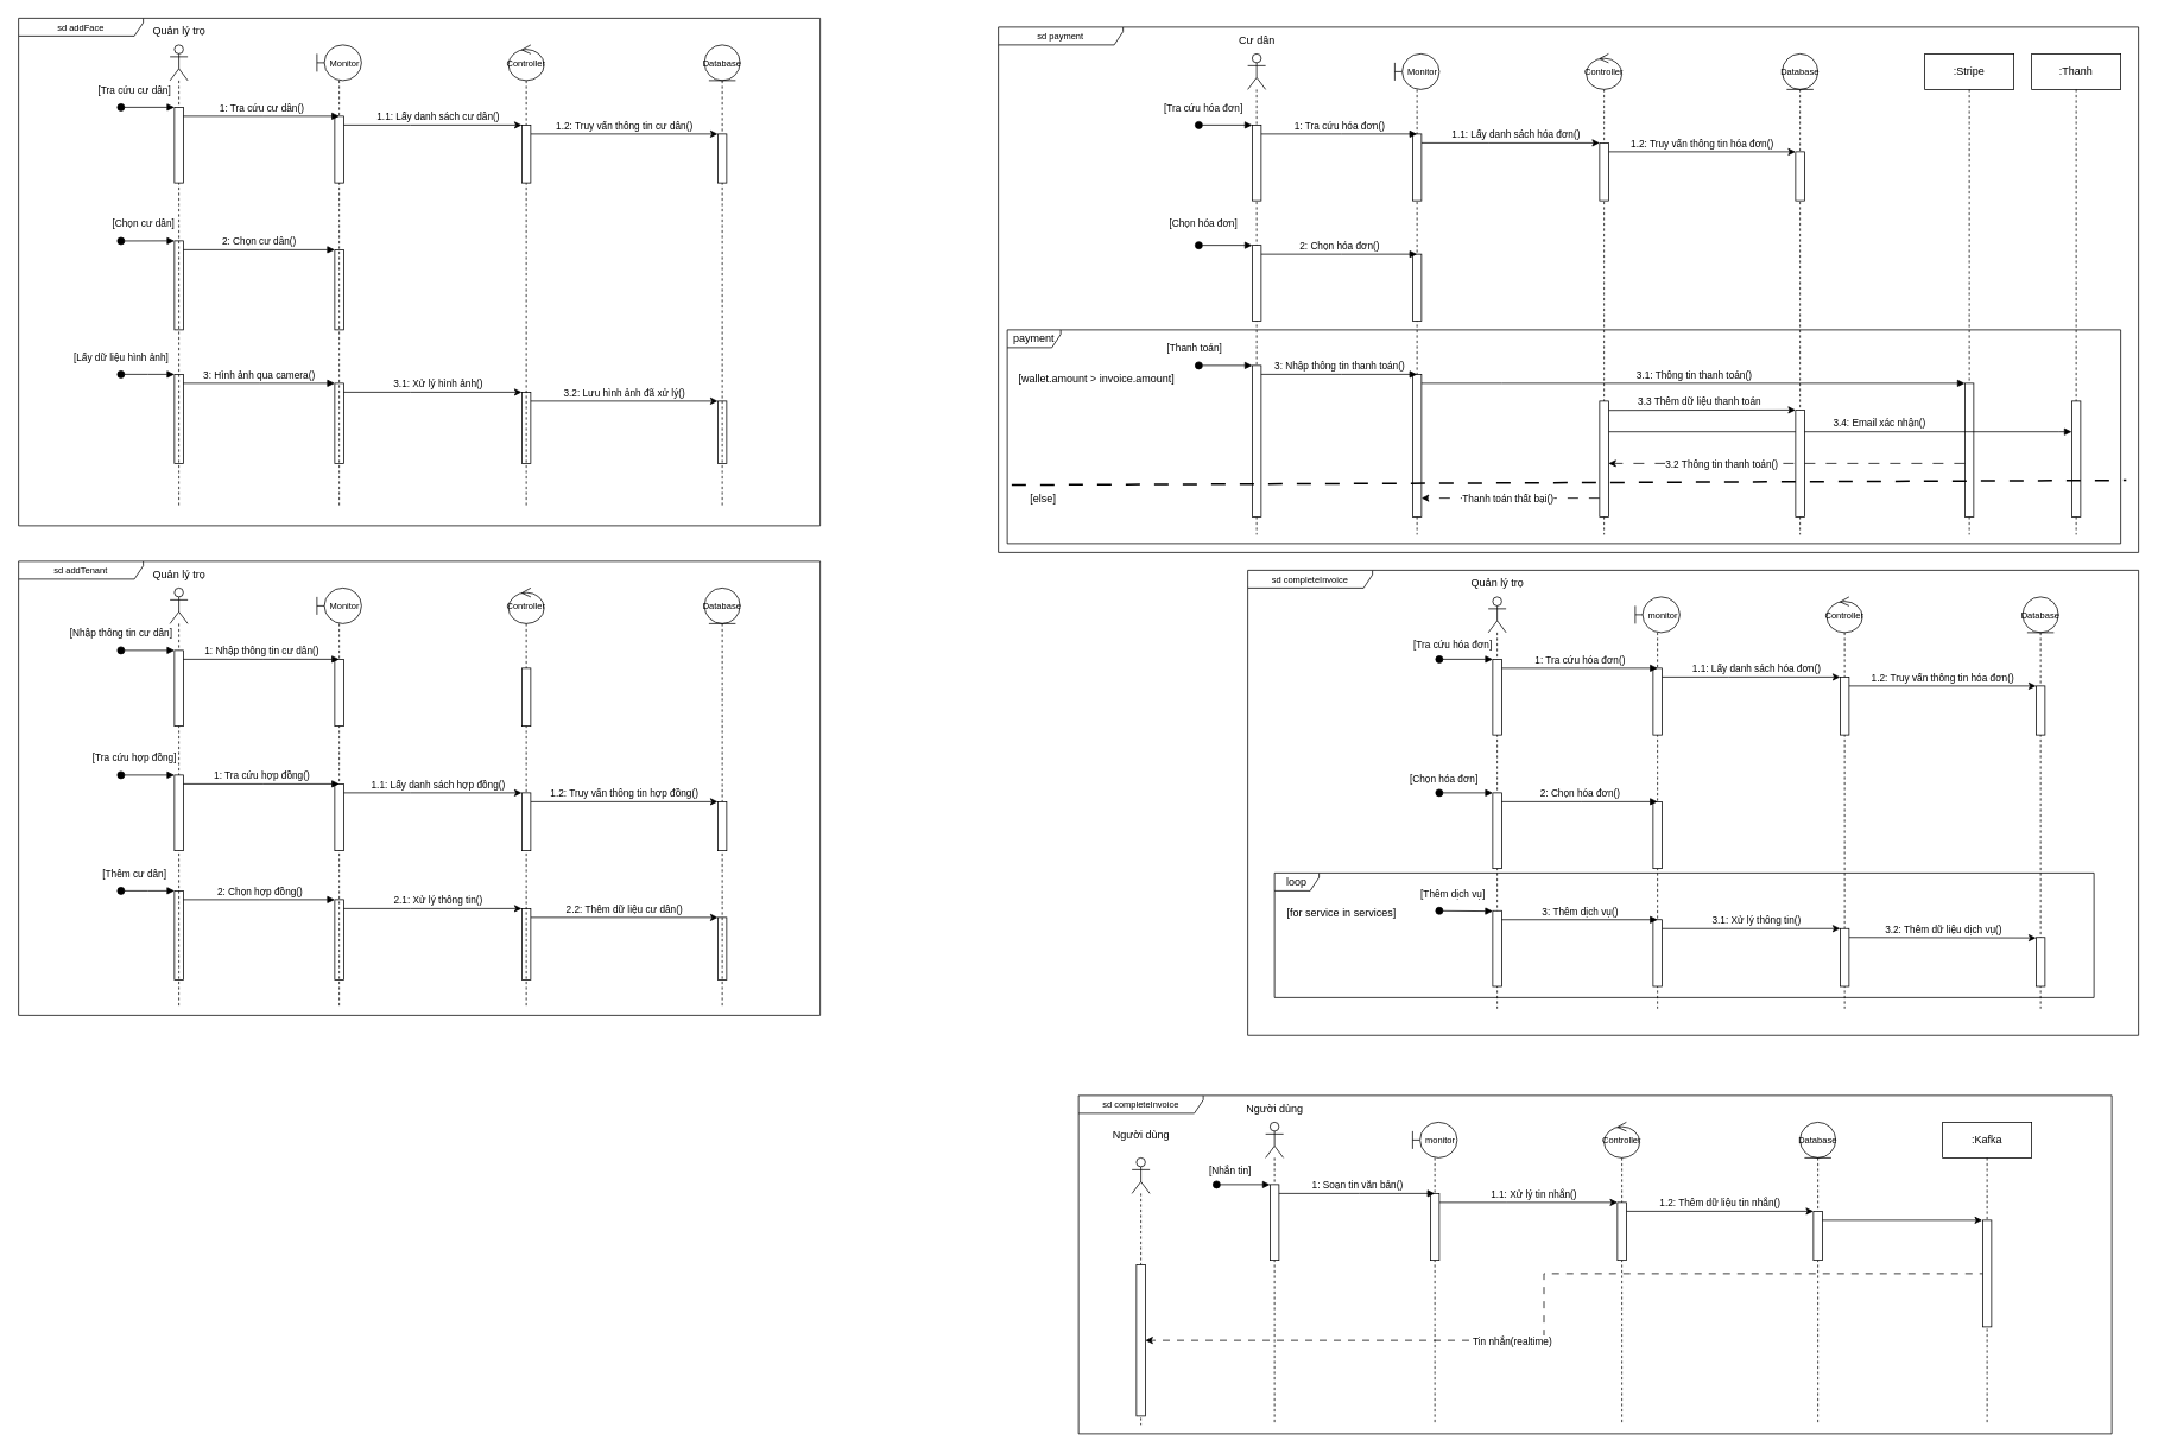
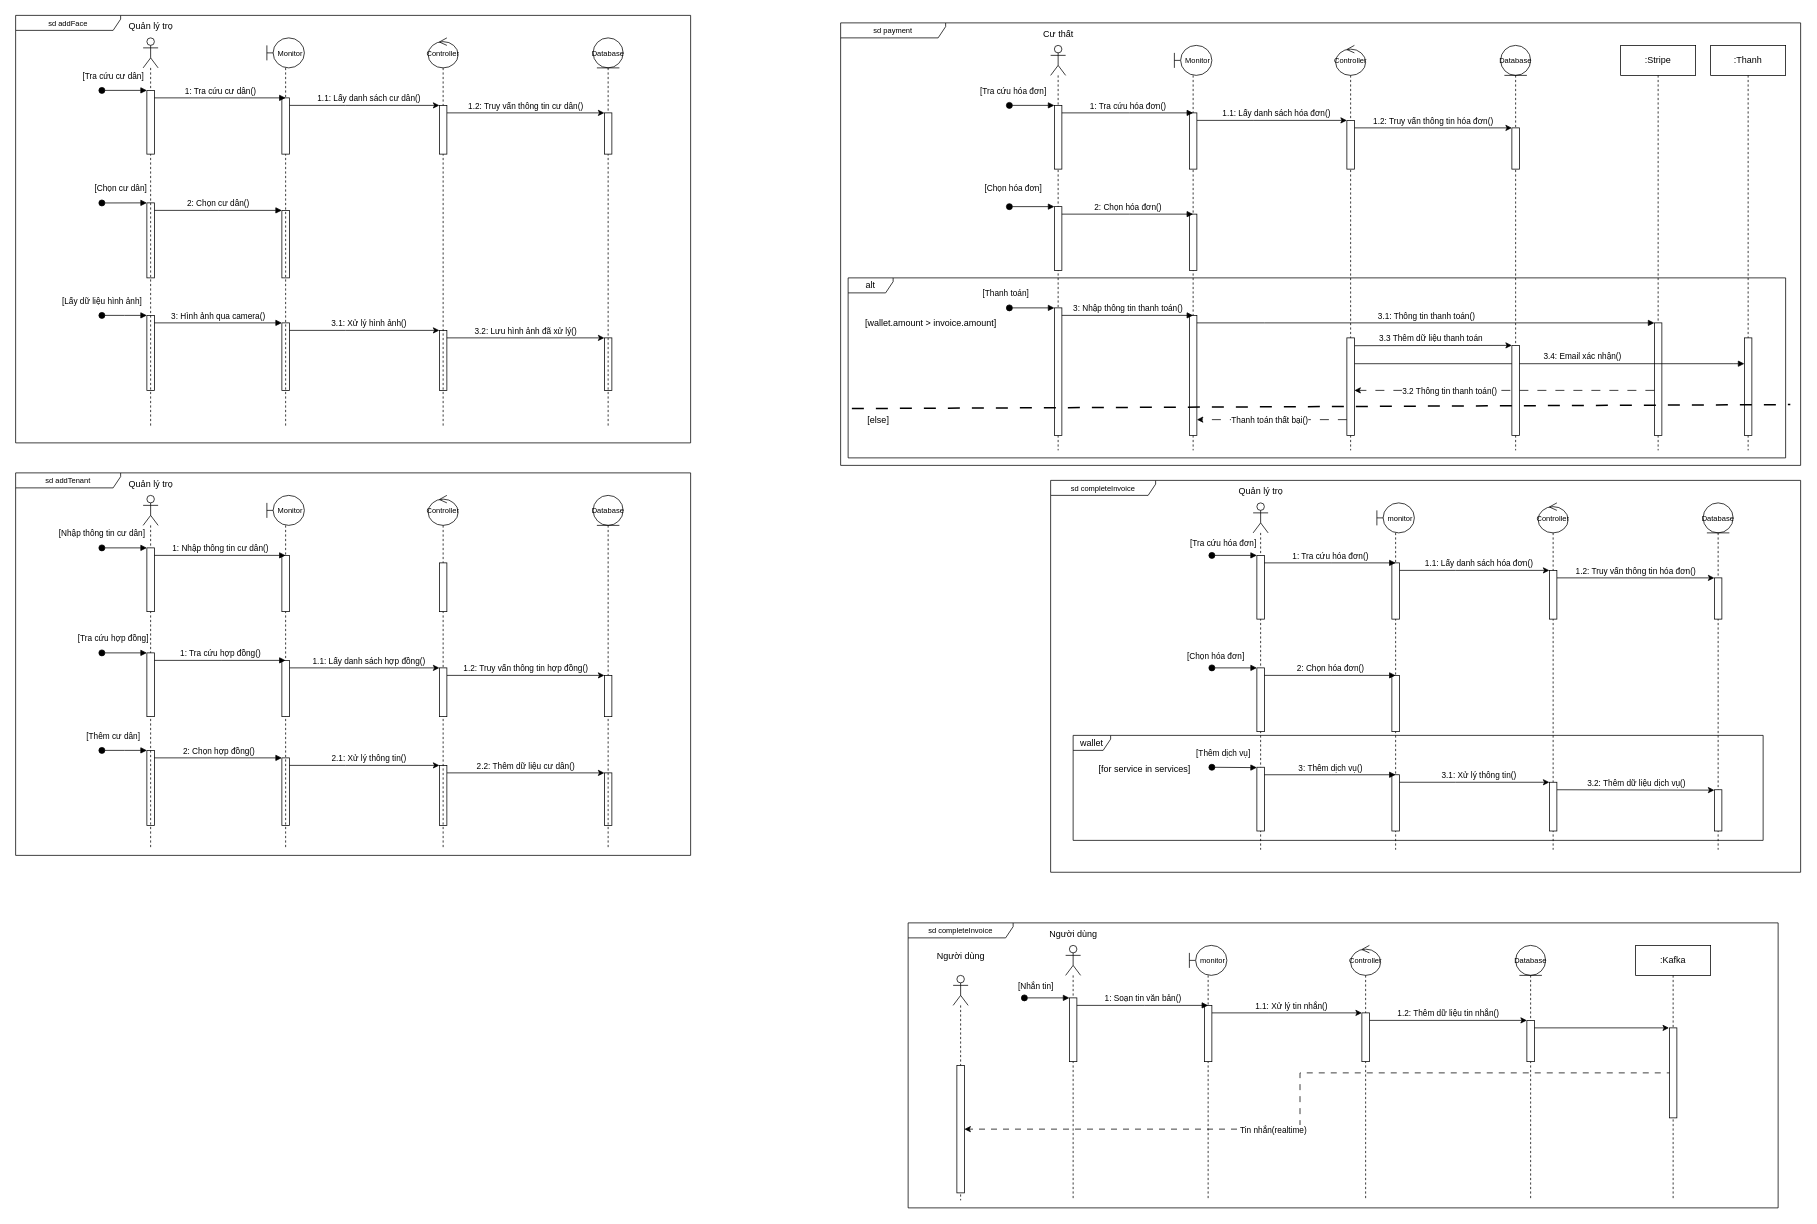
- <mxCell id="157" value="Cư dân" style="text;html=1;align=center;verticalAlign=middle;resizable=0;points=[];autosize=1;strokeColor=none;fillColor=none;" vertex="1" parent="1"><mxGeometry x="1380" y="30" width="60" height="30" as="geometry" /></mxCell>
+ <mxCell id="157" value="Cư thất" style="text;html=1;align=center;verticalAlign=middle;resizable=0;points=[];autosize=1;strokeColor=none;fillColor=none;" vertex="1" parent="1"><mxGeometry x="1380" y="30" width="60" height="30" as="geometry" /></mxCell>
- <mxCell id="144" value="payment" style="shape=umlFrame;whiteSpace=wrap;html=1;pointerEvents=0;width=60;height=20;" vertex="1" parent="1"><mxGeometry x="1130" y="370" width="1250" height="240" as="geometry" /></mxCell>
+ <mxCell id="144" value="alt" style="shape=umlFrame;whiteSpace=wrap;html=1;pointerEvents=0;width=60;height=20;" vertex="1" parent="1"><mxGeometry x="1130" y="370" width="1250" height="240" as="geometry" /></mxCell>
- <mxCell id="145" value="[wallet.amount &amp;gt; invoice.amount]" style="text;html=1;align=center;verticalAlign=middle;resizable=0;points=[];autosize=1;strokeColor=none;fillColor=none;" vertex="1" parent="1"><mxGeometry x="1130" y="410" width="200" height="30" as="geometry" /></mxCell>
+ <mxCell id="145" value="[wallet.amount &amp;gt; invoice.amount]" style="text;html=1;align=center;verticalAlign=middle;resizable=0;points=[];autosize=1;strokeColor=none;fillColor=none;" vertex="1" parent="1"><mxGeometry x="1140" y="415" width="200" height="30" as="geometry" /></mxCell>
- <mxCell id="142" value="loop" style="shape=umlFrame;whiteSpace=wrap;html=1;pointerEvents=0;width=50;height=20;" vertex="1" parent="1"><mxGeometry x="1430" y="980" width="920" height="140" as="geometry" /></mxCell>
+ <mxCell id="142" value="wallet" style="shape=umlFrame;whiteSpace=wrap;html=1;pointerEvents=0;width=50;height=20;" vertex="1" parent="1"><mxGeometry x="1430" y="980" width="920" height="140" as="geometry" /></mxCell>
- <mxCell id="143" value="[for service in services]" style="text;html=1;align=center;verticalAlign=middle;resizable=0;points=[];autosize=1;strokeColor=none;fillColor=none;" vertex="1" parent="1"><mxGeometry x="1430" y="1010" width="150" height="30" as="geometry" /></mxCell>
+ <mxCell id="143" value="[for service in services]" style="text;html=1;align=center;verticalAlign=middle;resizable=0;points=[];autosize=1;strokeColor=none;fillColor=none;" vertex="1" parent="1"><mxGeometry x="1450" y="1010" width="150" height="30" as="geometry" /></mxCell>
